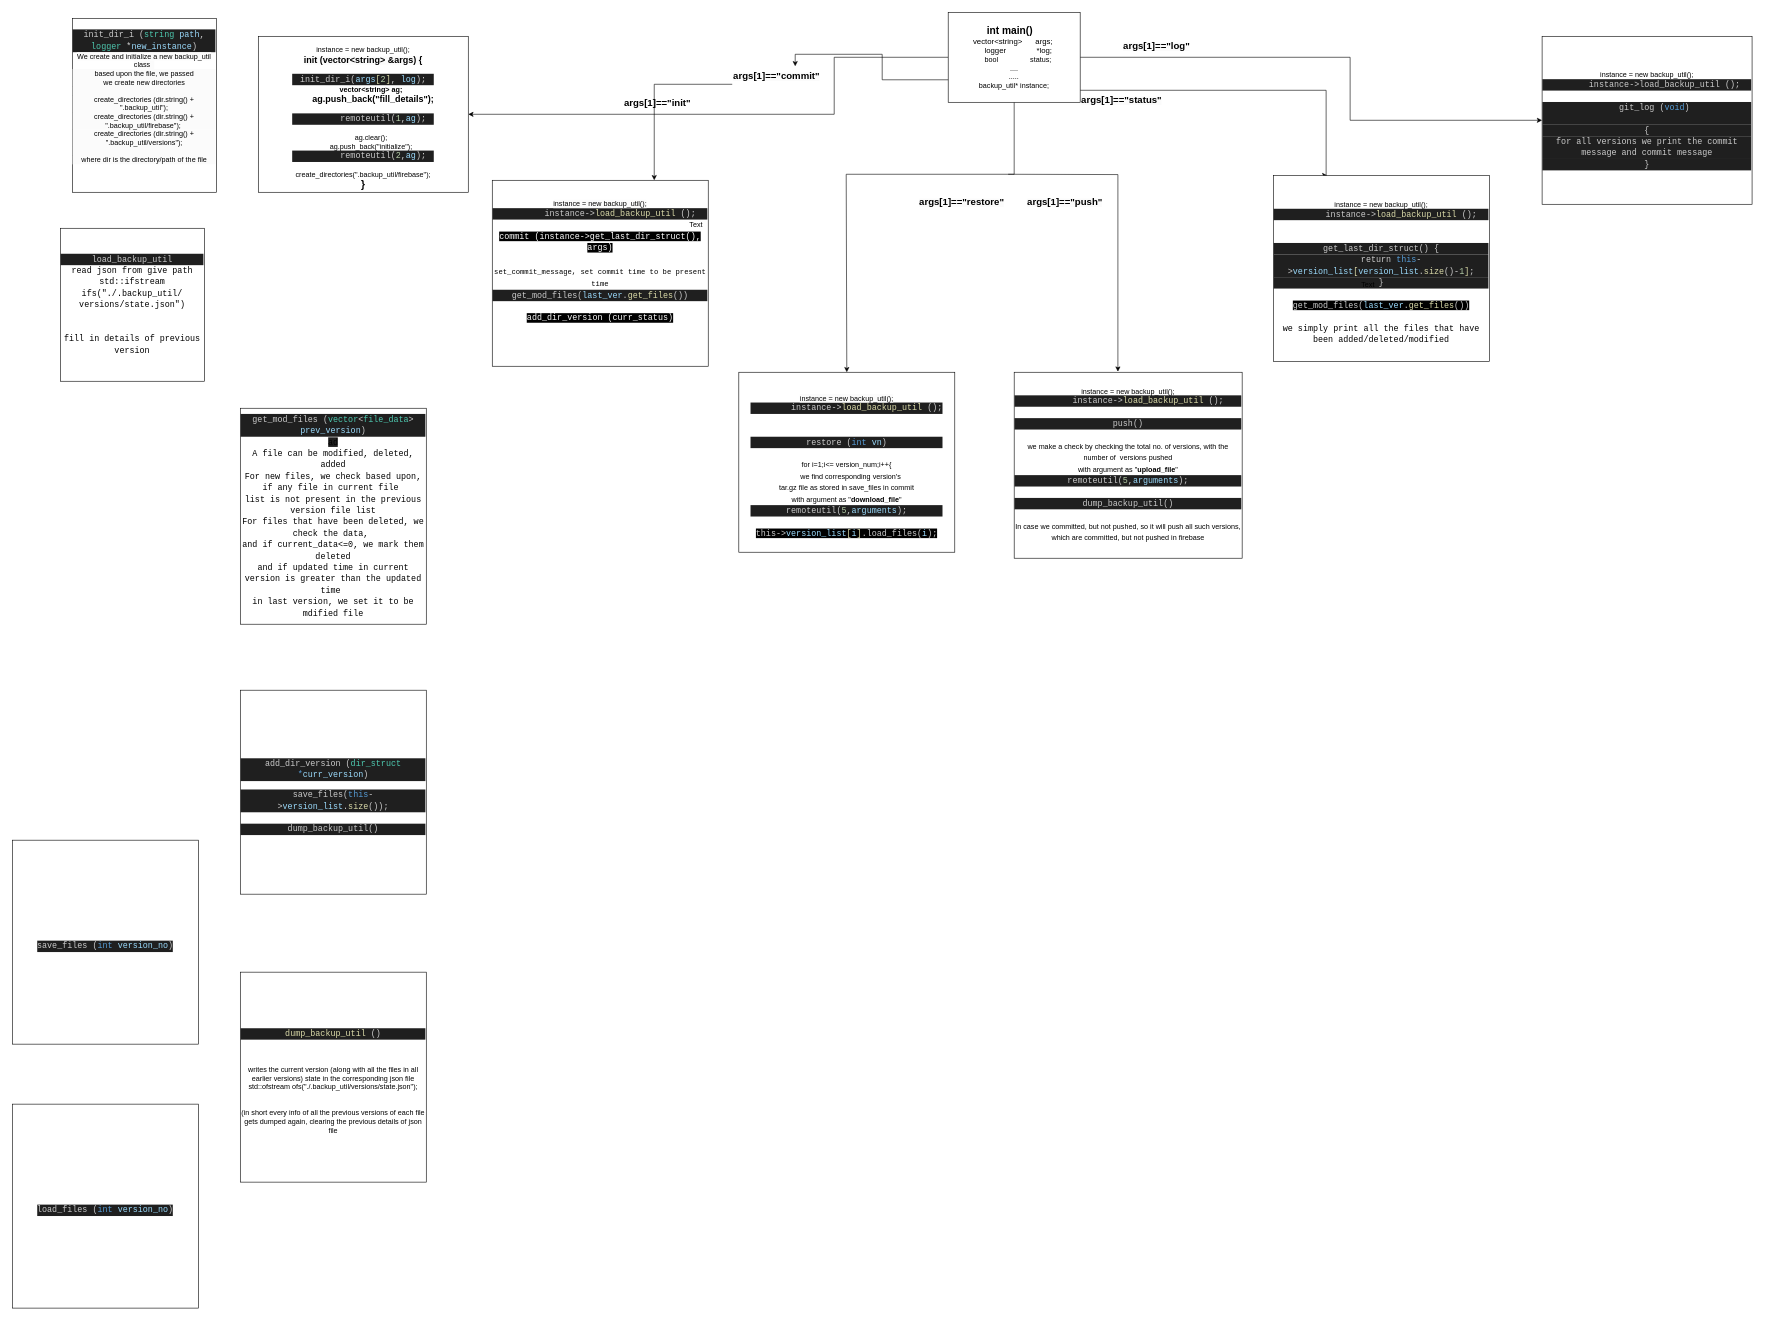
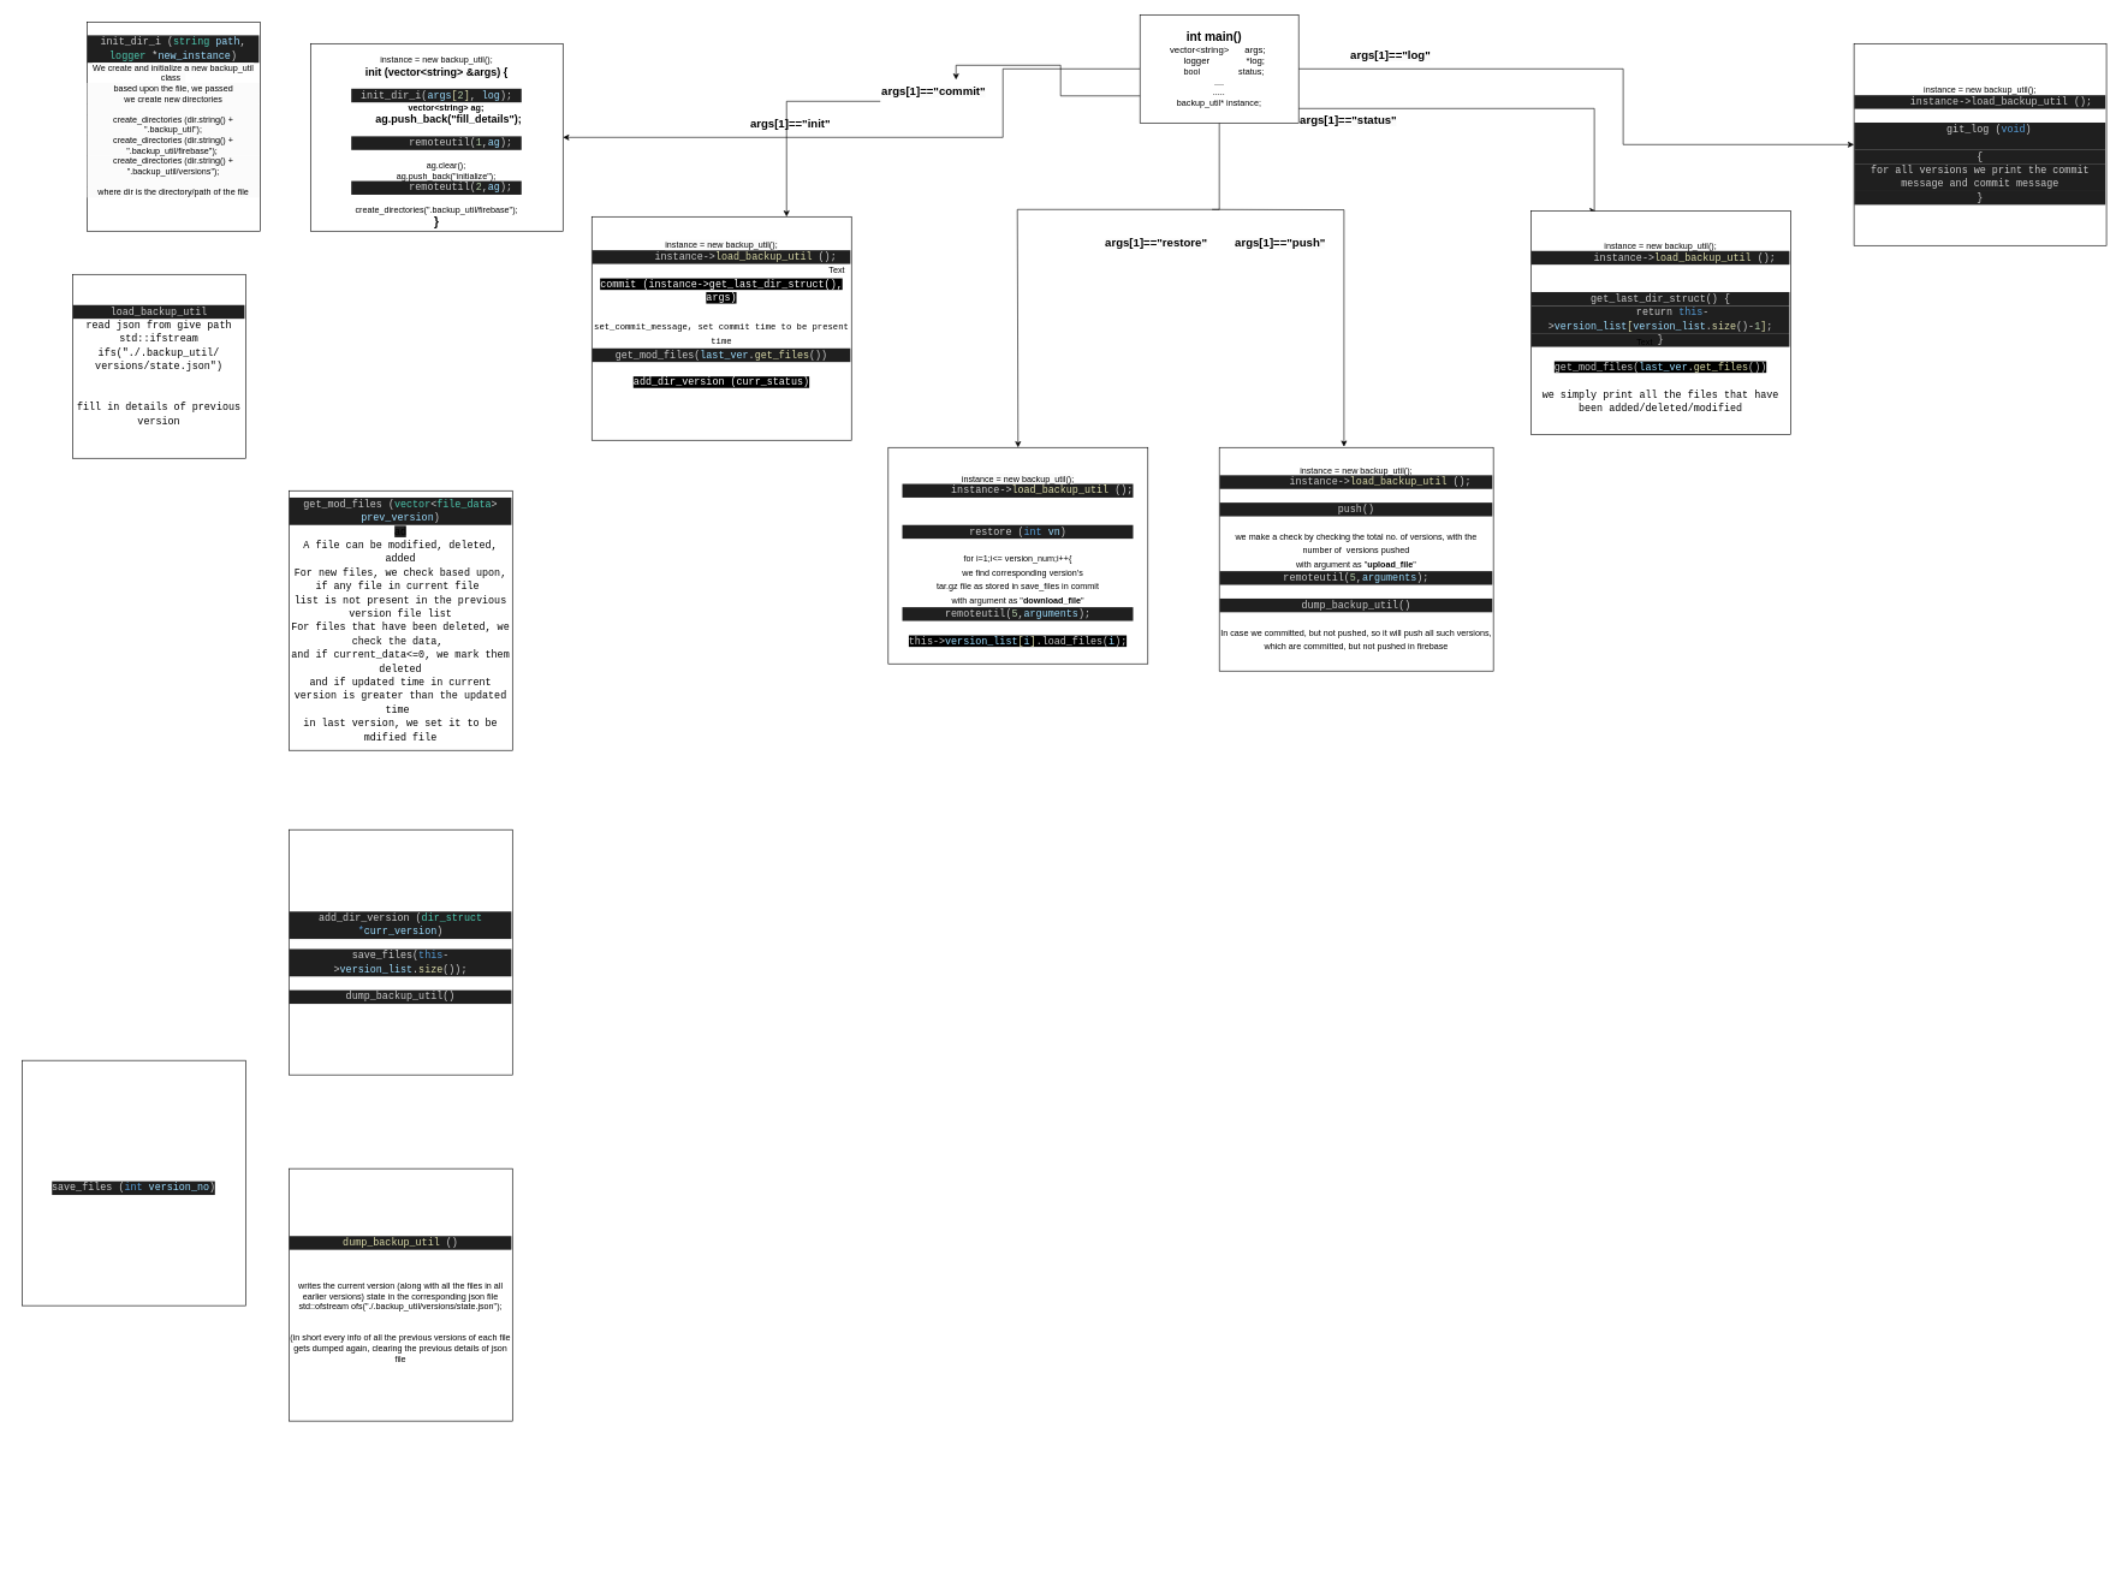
- <mxCell id="26" value="&lt;br&gt;&lt;div style=&quot;color: rgb(204, 204, 204); background-color: rgb(31, 31, 31); font-family: Consolas, &amp;quot;Courier New&amp;quot;, monospace; font-weight: normal; font-size: 14px; line-height: 19px;&quot;&gt;&lt;div style=&quot;line-height: 19px;&quot;&gt;&lt;div style=&quot;line-height: 19px;&quot;&gt;save_files (&lt;span style=&quot;color: #569cd6;&quot;&gt;int&lt;/span&gt; &lt;span style=&quot;color: #9cdcfe;&quot;&gt;version_no&lt;/span&gt;)&lt;/div&gt;&lt;/div&gt;&lt;/div&gt;" style="rounded=0;whiteSpace=wrap;html=1;" parent="1" vertex="1"><mxGeometry x="20" y="1400" width="310" height="340" as="geometry" /></mxCell>
+ <mxCell id="26" value="&lt;br&gt;&lt;div style=&quot;color: rgb(204, 204, 204); background-color: rgb(31, 31, 31); font-family: Consolas, &amp;quot;Courier New&amp;quot;, monospace; font-weight: normal; font-size: 14px; line-height: 19px;&quot;&gt;&lt;div style=&quot;line-height: 19px;&quot;&gt;&lt;div style=&quot;line-height: 19px;&quot;&gt;save_files (&lt;span style=&quot;color: #569cd6;&quot;&gt;int&lt;/span&gt; &lt;span style=&quot;color: #9cdcfe;&quot;&gt;version_no&lt;/span&gt;)&lt;/div&gt;&lt;/div&gt;&lt;/div&gt;" style="rounded=0;whiteSpace=wrap;html=1;" parent="1" vertex="1"><mxGeometry x="30" y="1470" width="310" height="340" as="geometry" /></mxCell>
- <mxCell id="28" value="&lt;br&gt;&lt;div style=&quot;color: rgb(204, 204, 204); background-color: rgb(31, 31, 31); font-family: Consolas, &amp;quot;Courier New&amp;quot;, monospace; font-weight: normal; font-size: 14px; line-height: 19px;&quot;&gt;&lt;div style=&quot;line-height: 19px;&quot;&gt;&lt;div style=&quot;line-height: 19px;&quot;&gt;load_files (&lt;span style=&quot;color: #569cd6;&quot;&gt;int&lt;/span&gt; &lt;span style=&quot;color: #9cdcfe;&quot;&gt;version_no&lt;/span&gt;)&lt;/div&gt;&lt;/div&gt;&lt;/div&gt;" style="rounded=0;whiteSpace=wrap;html=1;" vertex="1" parent="1"><mxGeometry x="20" y="1840" width="310" height="340" as="geometry" /></mxCell>
